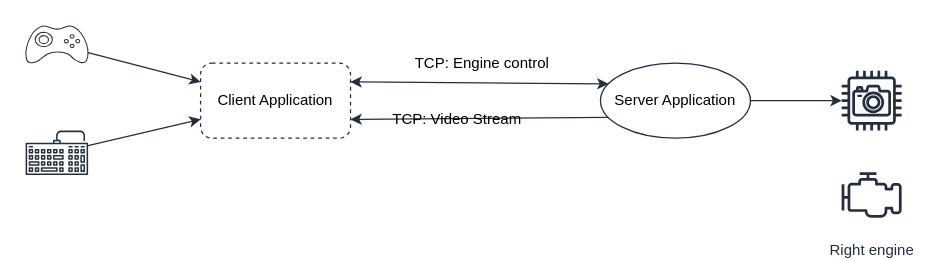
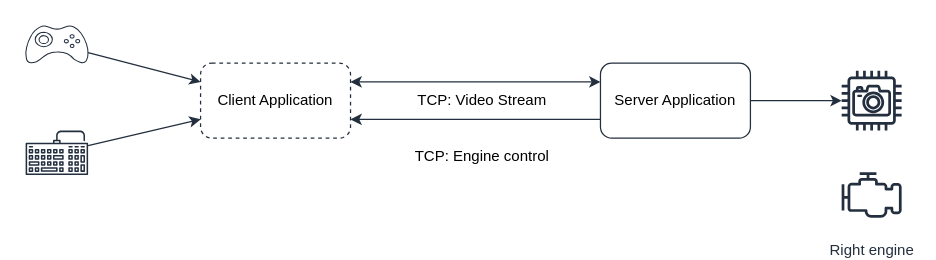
- <mxCell id="5" value="TCP: Engine control" style="text;html=1;align=center;verticalAlign=middle;resizable=0;points=[];autosize=1;" parent="1" vertex="1"><mxGeometry x="325" y="40" width="120" height="20" as="geometry" /></mxCell>
+ <mxCell id="5" value="TCP: Engine control" style="text;html=1;align=center;verticalAlign=middle;resizable=0;points=[];autosize=1;" parent="1" vertex="1"><mxGeometry x="325" y="115" width="120" height="20" as="geometry" /></mxCell>
- <mxCell id="3" value="Server Application" style="ellipse;whiteSpace=wrap;html=1;fillColor=none;strokeColor=#232F3E;" parent="1" vertex="1"><mxGeometry x="480" y="50" width="120" height="60" as="geometry" /></mxCell>
+ <mxCell id="3" value="Server Application" style="rounded=1;whiteSpace=wrap;html=1;fillColor=none;strokeColor=#232F3E;" parent="1" vertex="1"><mxGeometry x="480" y="50" width="120" height="60" as="geometry" /></mxCell>
- <mxCell id="7" value="TCP: Video Stream" style="text;html=1;align=center;verticalAlign=middle;resizable=0;points=[];autosize=1;strokeColor=none;" parent="1" vertex="1"><mxGeometry x="305" y="85" width="120" height="20" as="geometry" /></mxCell>
+ <mxCell id="7" value="TCP: Video Stream" style="text;html=1;align=center;verticalAlign=middle;resizable=0;points=[];autosize=1;strokeColor=none;" parent="1" vertex="1"><mxGeometry x="325" y="70" width="120" height="20" as="geometry" /></mxCell>
